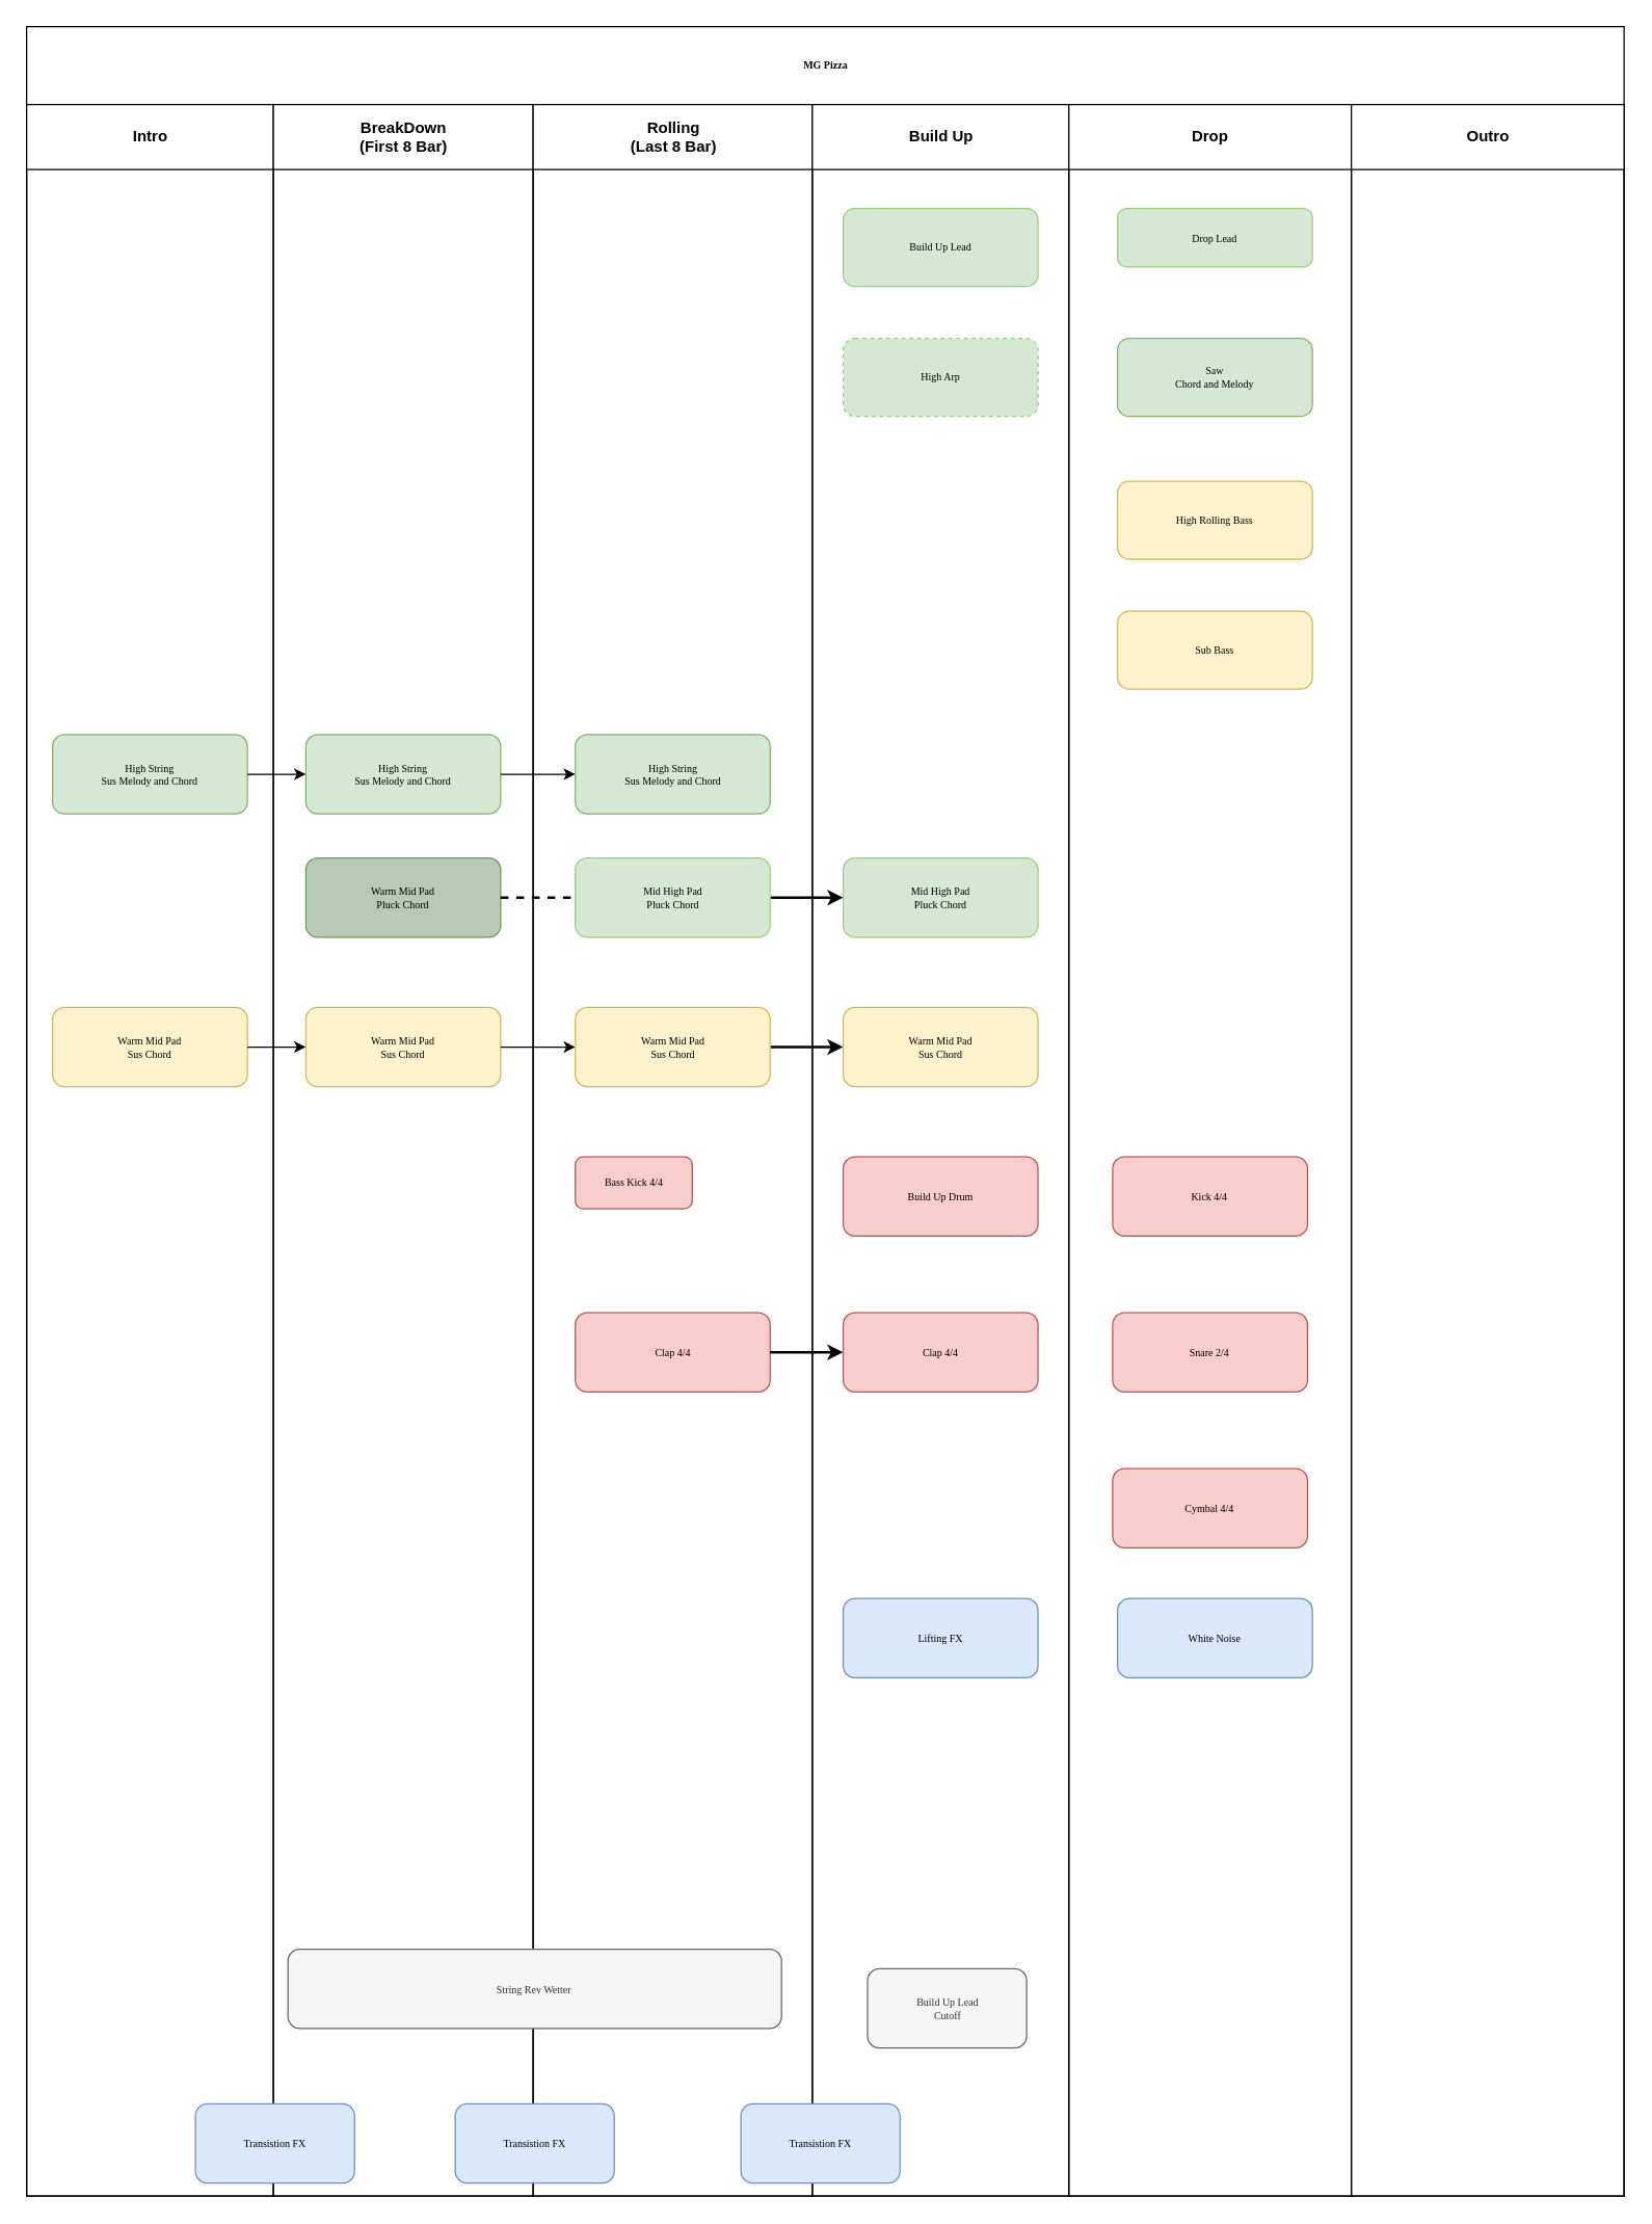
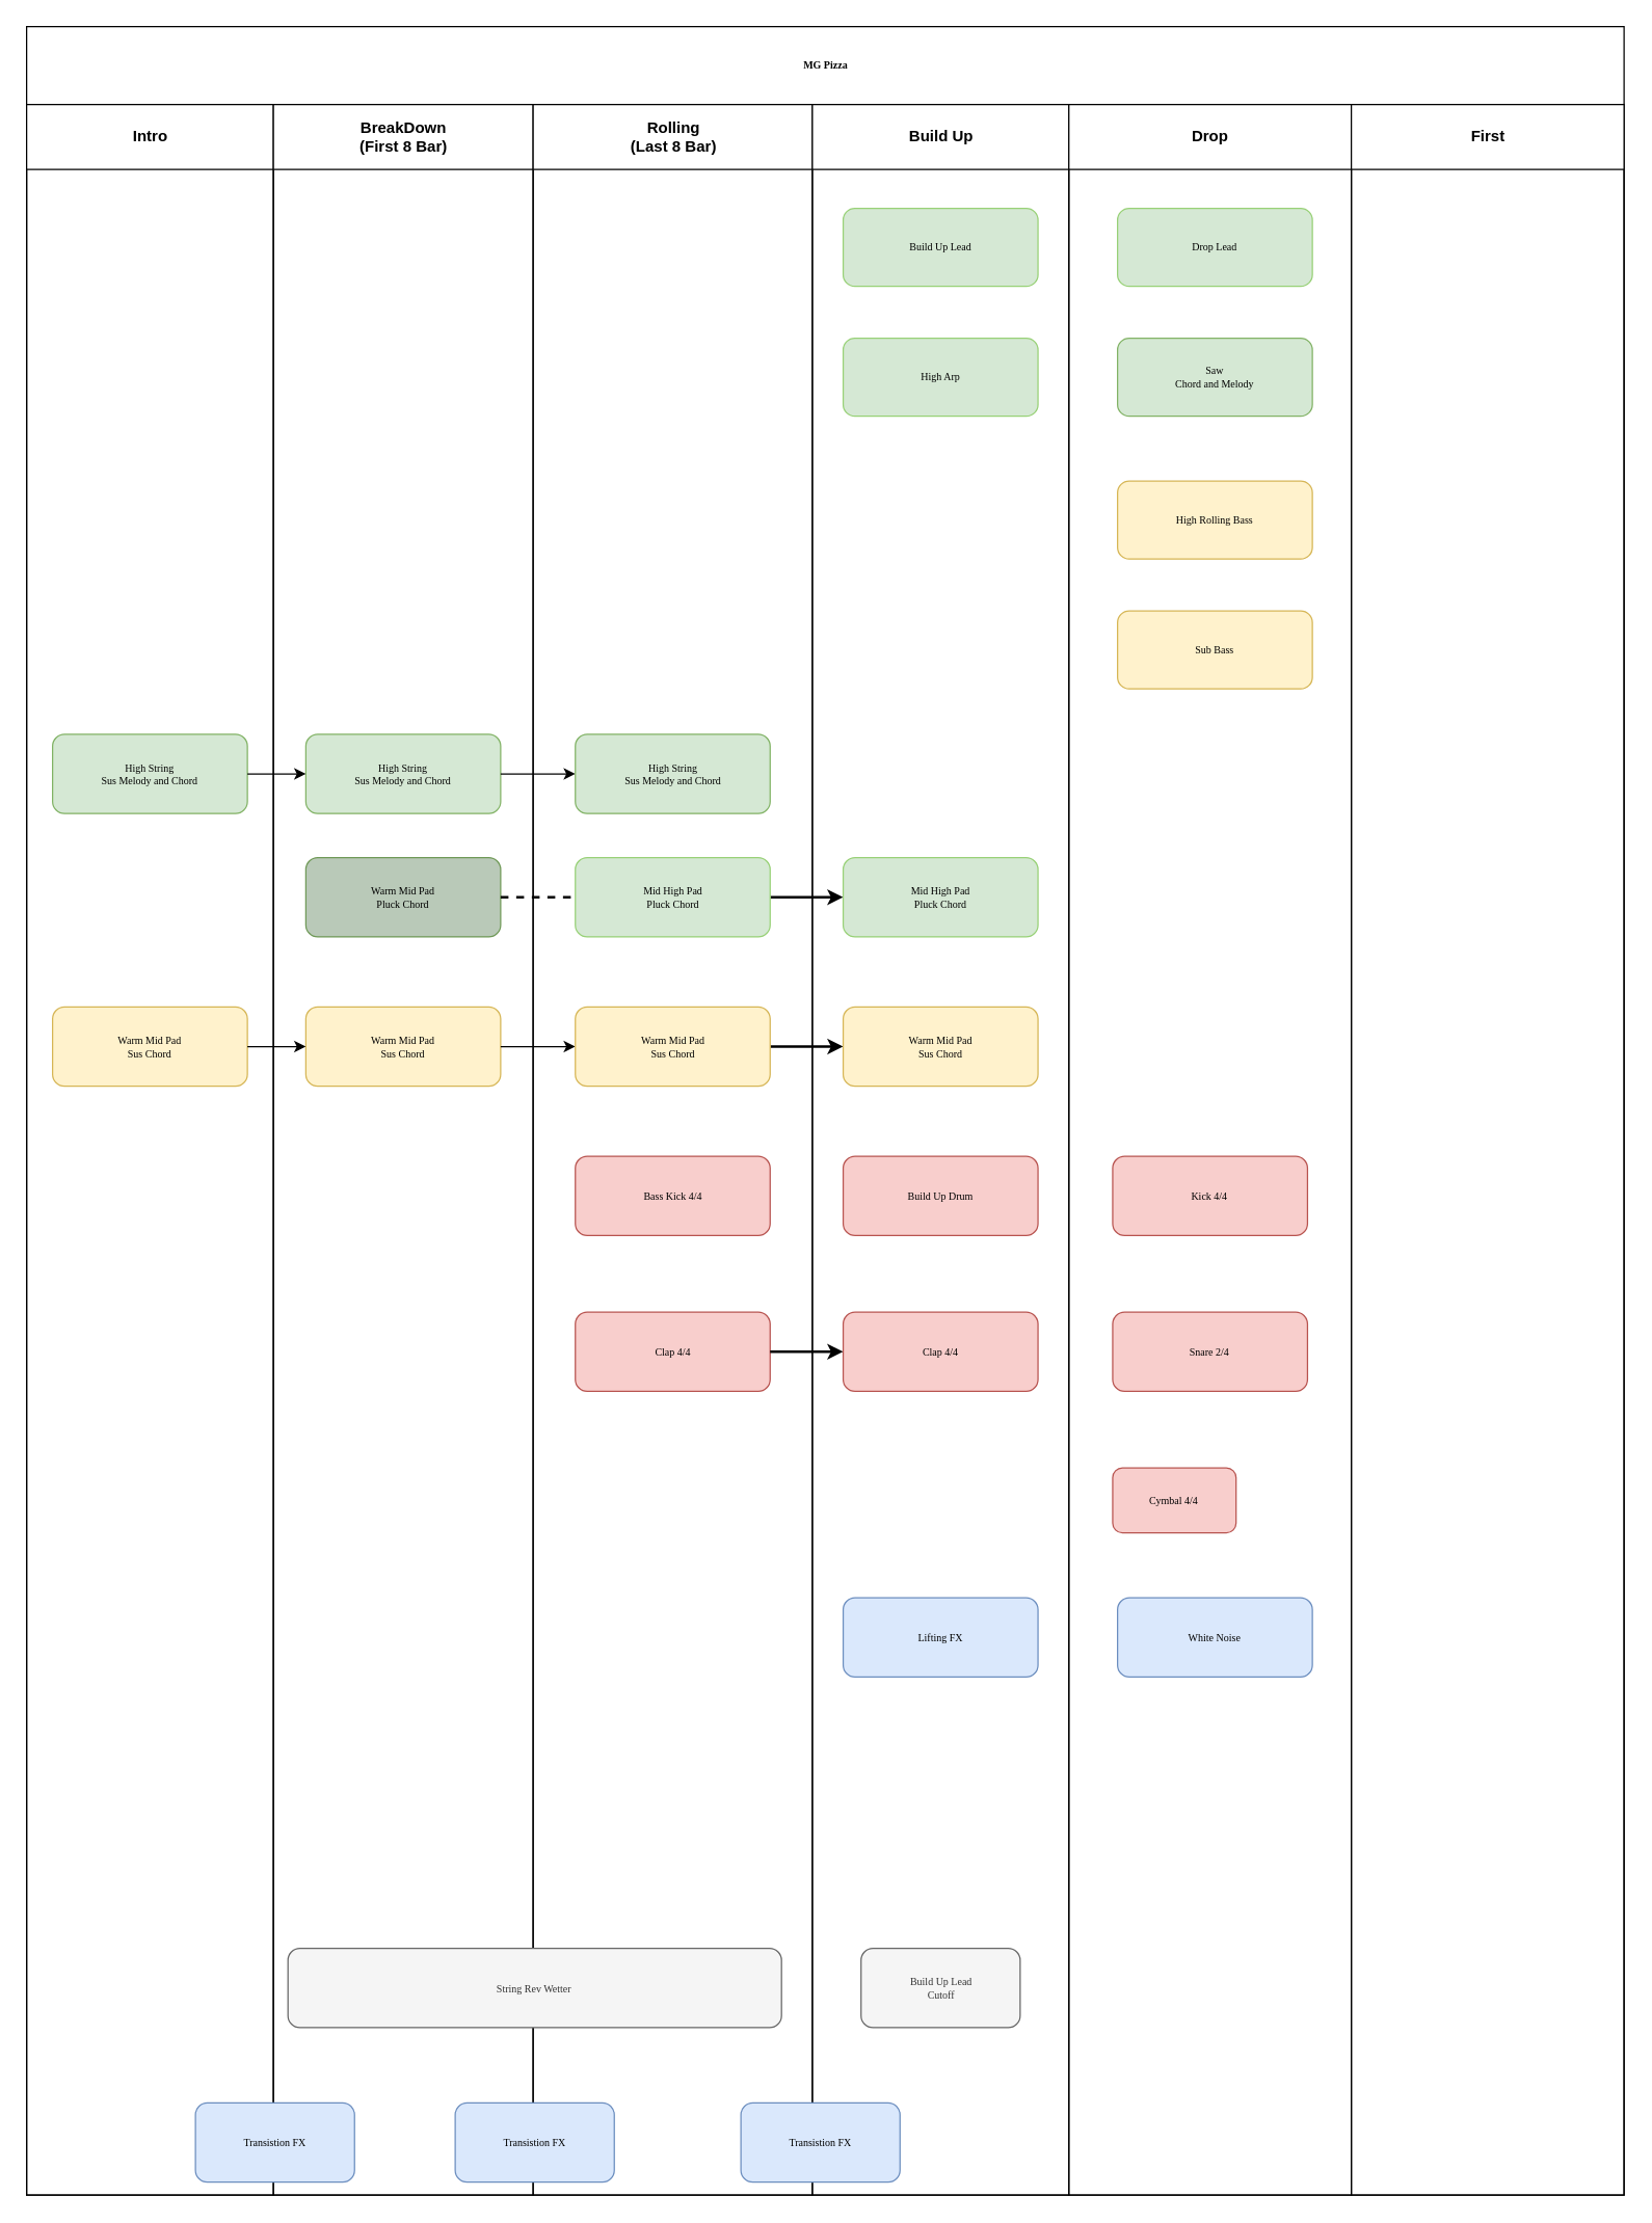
- <mxCell id="44" value="Outro" style="swimlane;html=1;startSize=50;" parent="2" vertex="1"><mxGeometry x="1020" y="60" width="210" height="1610" as="geometry" /></mxCell>
+ <mxCell id="44" value="First" style="swimlane;html=1;startSize=50;" parent="2" vertex="1"><mxGeometry x="1020" y="60" width="210" height="1610" as="geometry" /></mxCell>
- <mxCell id="40" value="Drop Lead" style="rounded=1;whiteSpace=wrap;html=1;shadow=0;labelBackgroundColor=none;strokeWidth=1;fontFamily=Verdana;fontSize=8;align=center;fillColor=#d5e8d4;strokeColor=#98D177;" parent="35" vertex="1"><mxGeometry x="37.5" y="80" width="150" height="45" as="geometry" /></mxCell>
+ <mxCell id="40" value="Drop Lead" style="rounded=1;whiteSpace=wrap;html=1;shadow=0;labelBackgroundColor=none;strokeWidth=1;fontFamily=Verdana;fontSize=8;align=center;fillColor=#d5e8d4;strokeColor=#98D177;" parent="35" vertex="1"><mxGeometry x="37.5" y="80" width="150" height="60" as="geometry" /></mxCell>
- <mxCell id="28" value="High Arp" style="rounded=1;whiteSpace=wrap;html=1;shadow=0;labelBackgroundColor=none;strokeWidth=1;fontFamily=Verdana;fontSize=8;align=center;fillColor=#d5e8d4;strokeColor=#98D177;dashed=1;" parent="25" vertex="1"><mxGeometry x="23.75" y="180" width="150" height="60" as="geometry" /></mxCell>
+ <mxCell id="28" value="High Arp" style="rounded=1;whiteSpace=wrap;html=1;shadow=0;labelBackgroundColor=none;strokeWidth=1;fontFamily=Verdana;fontSize=8;align=center;fillColor=#d5e8d4;strokeColor=#98D177;" parent="25" vertex="1"><mxGeometry x="23.75" y="180" width="150" height="60" as="geometry" /></mxCell>
- <mxCell id="19" value="Bass Kick 4/4" style="rounded=1;whiteSpace=wrap;html=1;shadow=0;labelBackgroundColor=none;strokeWidth=1;fontFamily=Verdana;fontSize=8;align=center;fillColor=#f8cecc;strokeColor=#b85450;" parent="17" vertex="1"><mxGeometry x="32.5" y="810" width="90" height="40" as="geometry" /></mxCell>
+ <mxCell id="19" value="Bass Kick 4/4" style="rounded=1;whiteSpace=wrap;html=1;shadow=0;labelBackgroundColor=none;strokeWidth=1;fontFamily=Verdana;fontSize=8;align=center;fillColor=#f8cecc;strokeColor=#b85450;" parent="17" vertex="1"><mxGeometry x="32.5" y="810" width="150" height="61" as="geometry" /></mxCell>
- <mxCell id="37" value="Cymbal 4/4" style="rounded=1;whiteSpace=wrap;html=1;shadow=0;labelBackgroundColor=none;strokeWidth=1;fontFamily=Verdana;fontSize=8;align=center;fillColor=#f8cecc;strokeColor=#b85450;" vertex="1" parent="35"><mxGeometry x="33.75" y="1050" width="150" height="61" as="geometry" /></mxCell>
+ <mxCell id="37" value="Cymbal 4/4" style="rounded=1;whiteSpace=wrap;html=1;shadow=0;labelBackgroundColor=none;strokeWidth=1;fontFamily=Verdana;fontSize=8;align=center;fillColor=#f8cecc;strokeColor=#b85450;" vertex="1" parent="35"><mxGeometry x="33.75" y="1050" width="95" height="50" as="geometry" /></mxCell>
- <mxCell id="34" value="Build Up Lead&lt;br&gt;Cutoff" style="rounded=1;whiteSpace=wrap;html=1;shadow=0;labelBackgroundColor=none;strokeWidth=1;fontFamily=Verdana;fontSize=8;align=center;fillColor=#f5f5f5;strokeColor=#666666;fontColor=#333333;" vertex="1" parent="25"><mxGeometry x="42.5" y="1435" width="122.5" height="61" as="geometry" /></mxCell>
+ <mxCell id="34" value="Build Up Lead&lt;br&gt;Cutoff" style="rounded=1;whiteSpace=wrap;html=1;shadow=0;labelBackgroundColor=none;strokeWidth=1;fontFamily=Verdana;fontSize=8;align=center;fillColor=#f5f5f5;strokeColor=#666666;fontColor=#333333;" vertex="1" parent="25"><mxGeometry x="37.5" y="1420" width="122.5" height="61" as="geometry" /></mxCell>
